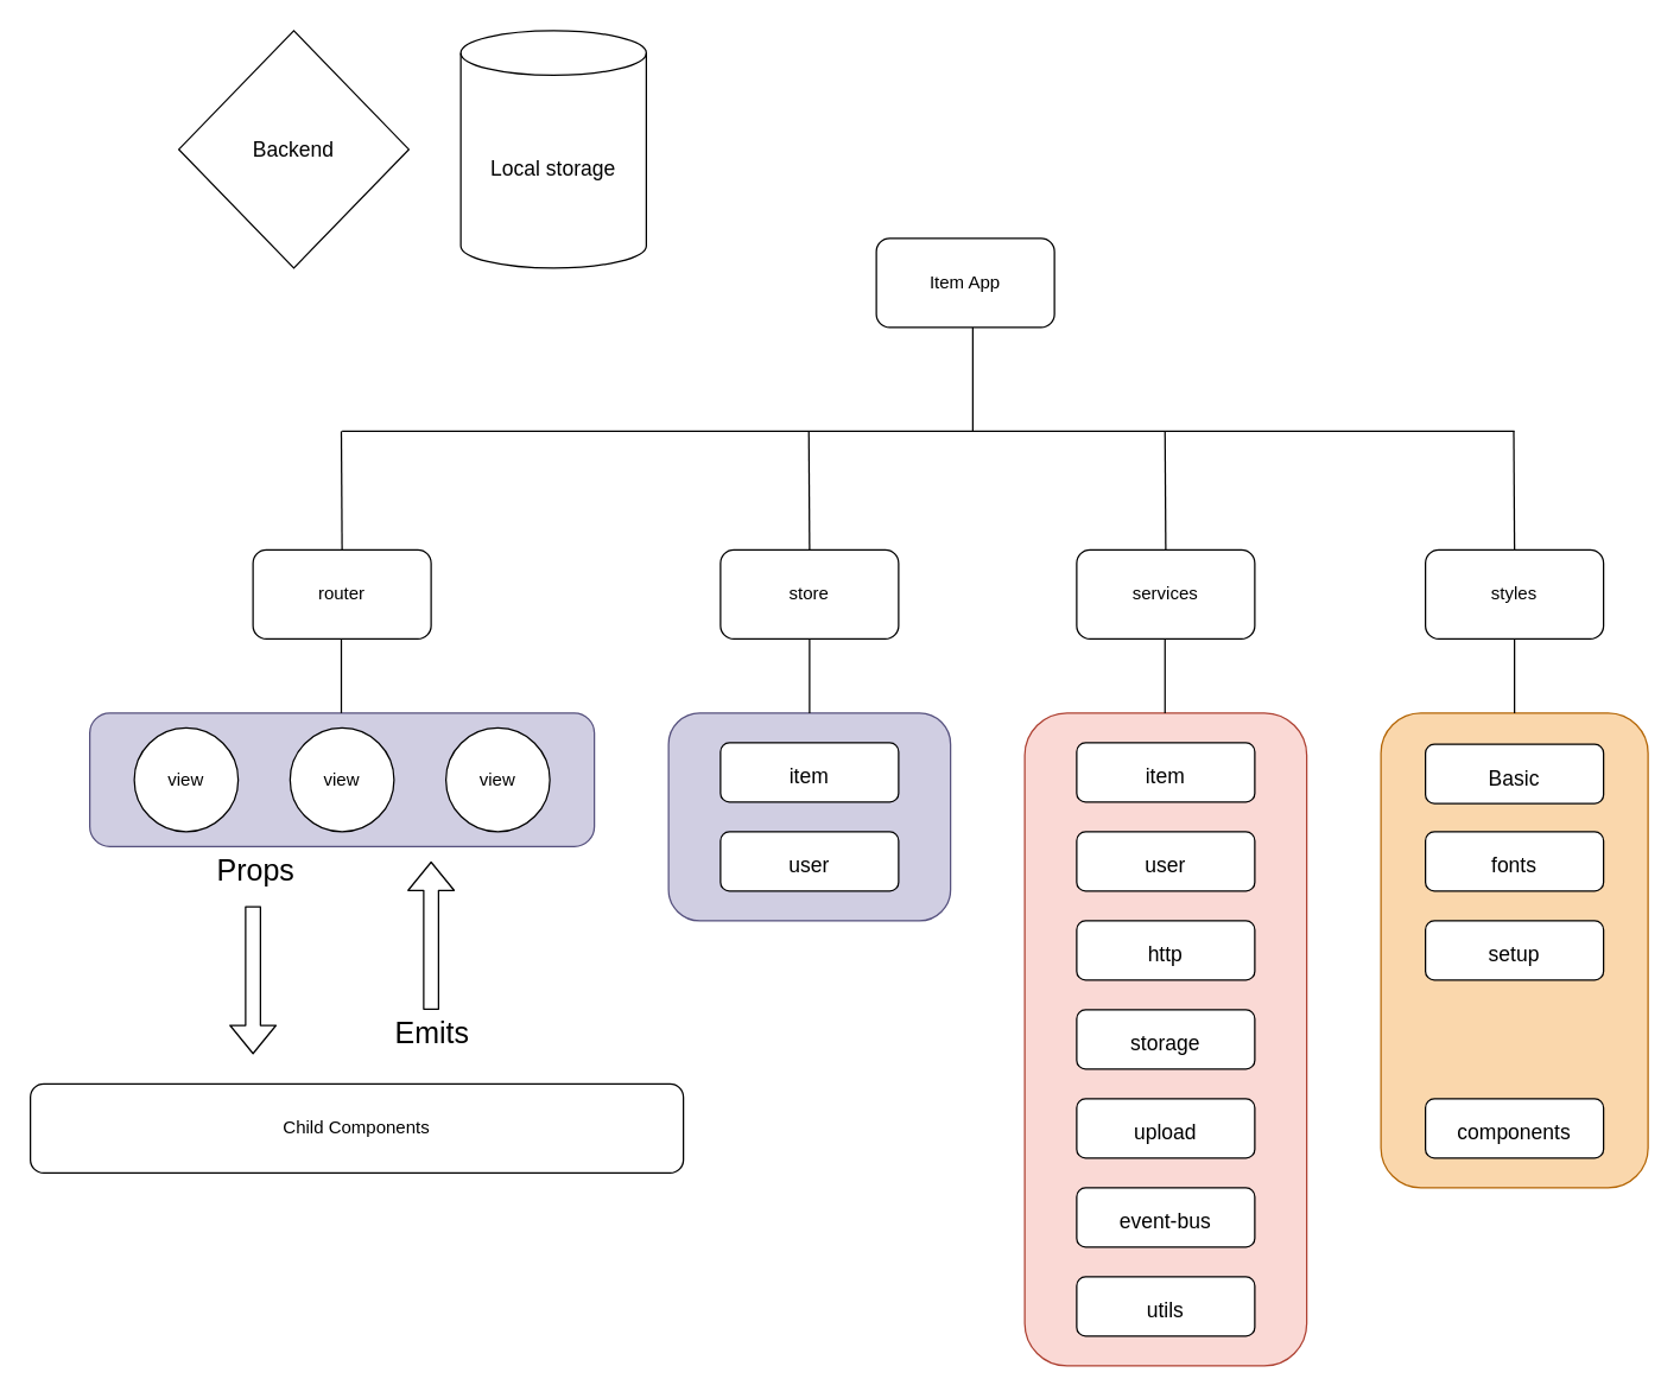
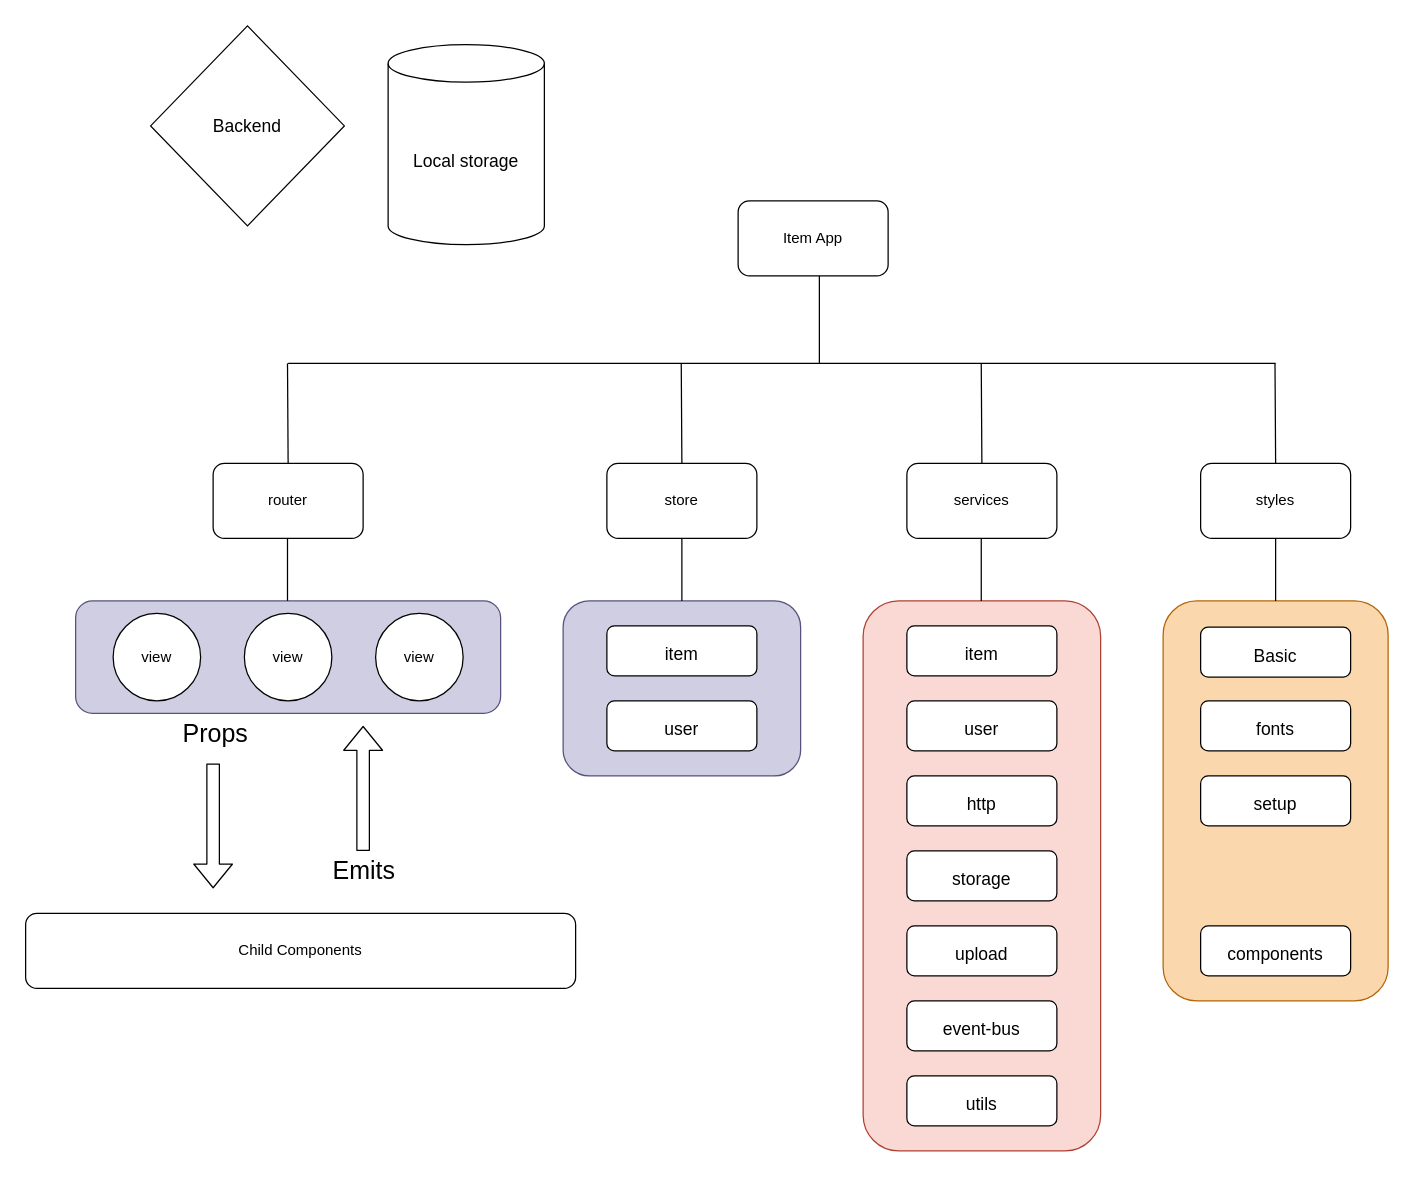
- <mxCell id="44" value="Local storage" style="shape=cylinder3;whiteSpace=wrap;html=1;boundedLbl=1;backgroundOutline=1;size=15;fontSize=14;" vertex="1" parent="1"><mxGeometry x="310" y="20" width="125" height="160" as="geometry" /></mxCell>
+ <mxCell id="44" value="Local storage" style="shape=cylinder3;whiteSpace=wrap;html=1;boundedLbl=1;backgroundOutline=1;size=15;fontSize=14;" vertex="1" parent="1"><mxGeometry x="310" y="35" width="125" height="160" as="geometry" /></mxCell>
